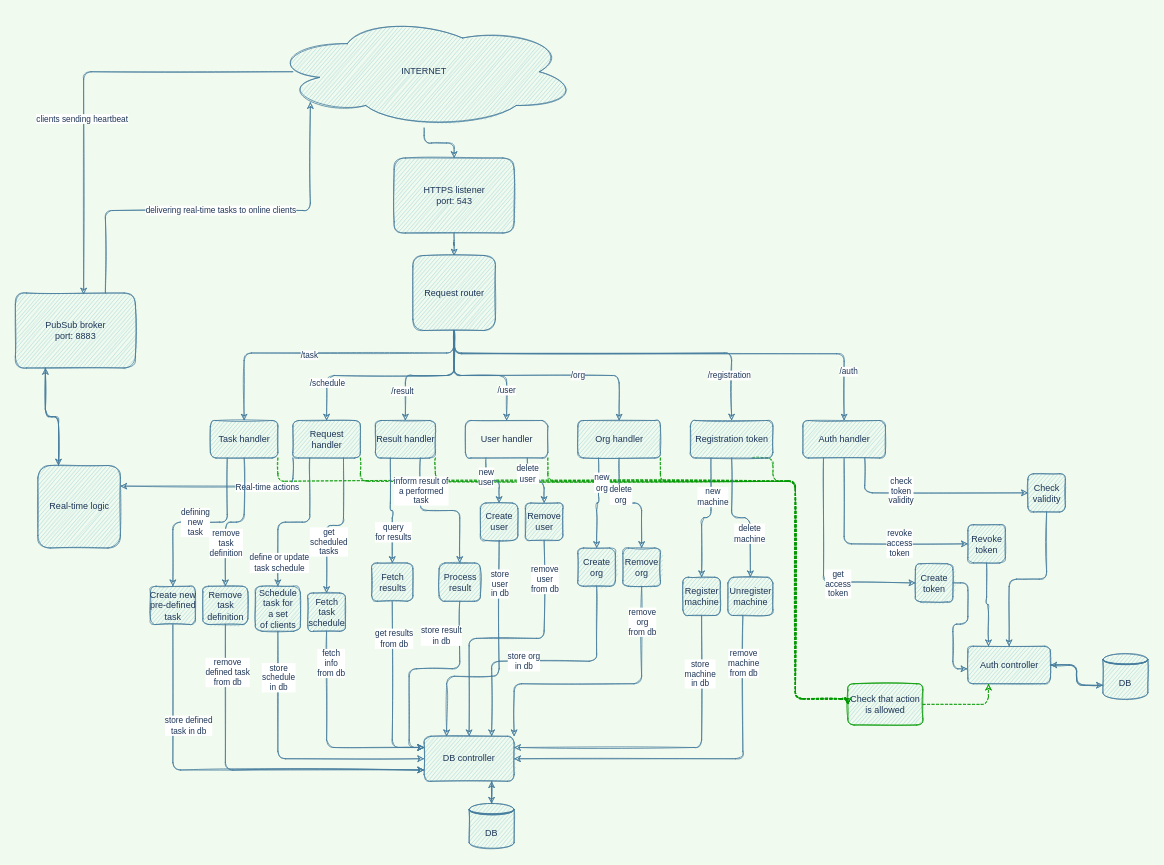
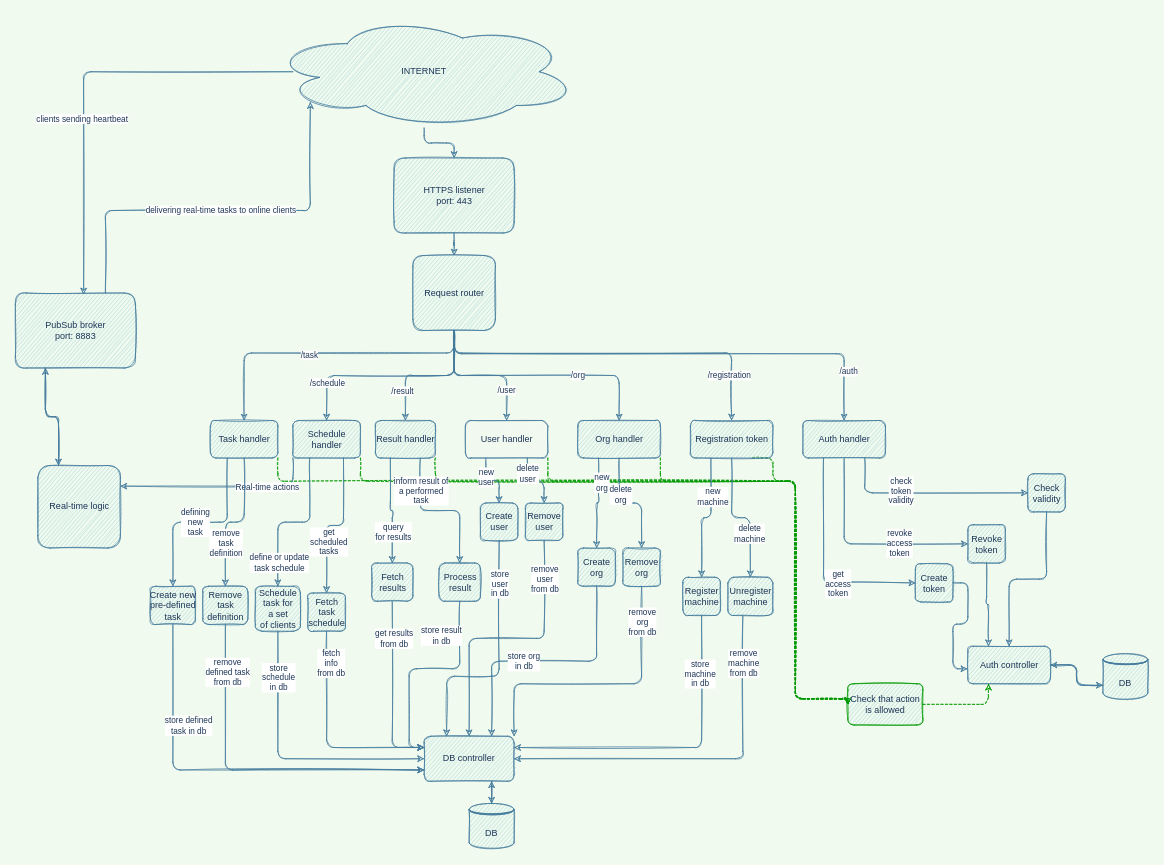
- <mxCell id="9" value="HTTPS listener&lt;br&gt;port: 543" style="html=1;rounded=1;sketch=1;fontColor=#1D3557;strokeColor=#457B9D;fillColor=#A8DADC;" vertex="1" parent="1"><mxGeometry x="525" y="210" width="160" height="100" as="geometry" /></mxCell>
+ <mxCell id="9" value="HTTPS listener&lt;br&gt;port: 443" style="html=1;rounded=1;sketch=1;fontColor=#1D3557;strokeColor=#457B9D;fillColor=#A8DADC;" vertex="1" parent="1"><mxGeometry x="525" y="210" width="160" height="100" as="geometry" /></mxCell>
- <mxCell id="108" value="Request&lt;br&gt;handler" style="html=1;rounded=1;sketch=1;fontColor=#1D3557;strokeColor=#457B9D;fillColor=#A8DADC;" vertex="1" parent="1"><mxGeometry x="390" y="560" width="90" height="50" as="geometry" /></mxCell>
+ <mxCell id="108" value="Schedule&lt;br&gt;handler" style="html=1;rounded=1;sketch=1;fontColor=#1D3557;strokeColor=#457B9D;fillColor=#A8DADC;" vertex="1" parent="1"><mxGeometry x="390" y="560" width="90" height="50" as="geometry" /></mxCell>
